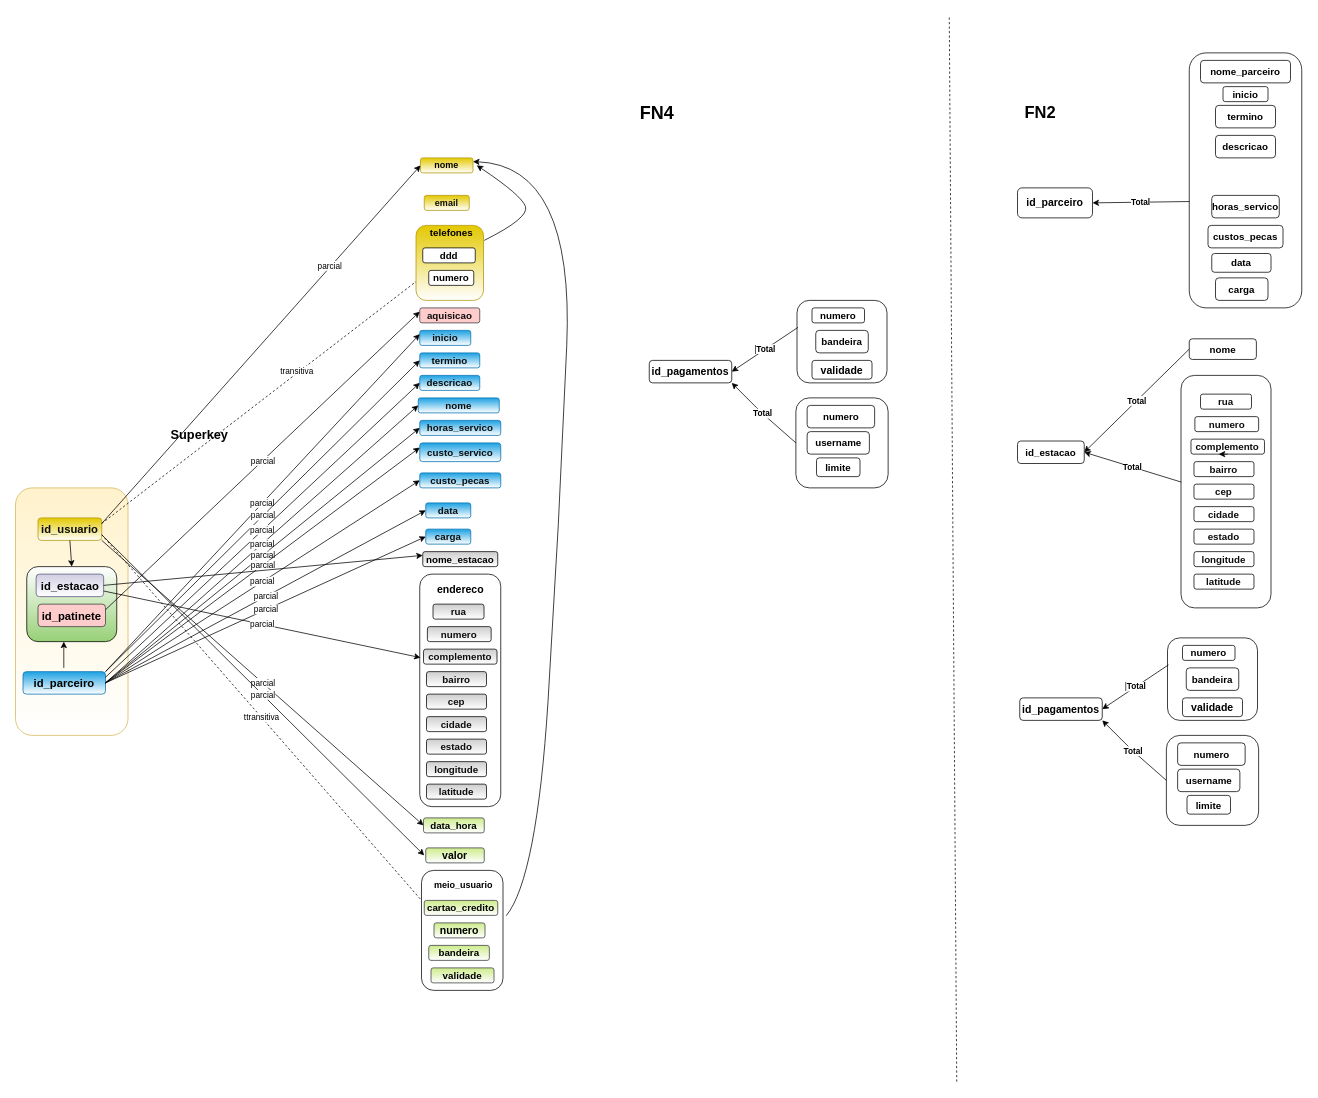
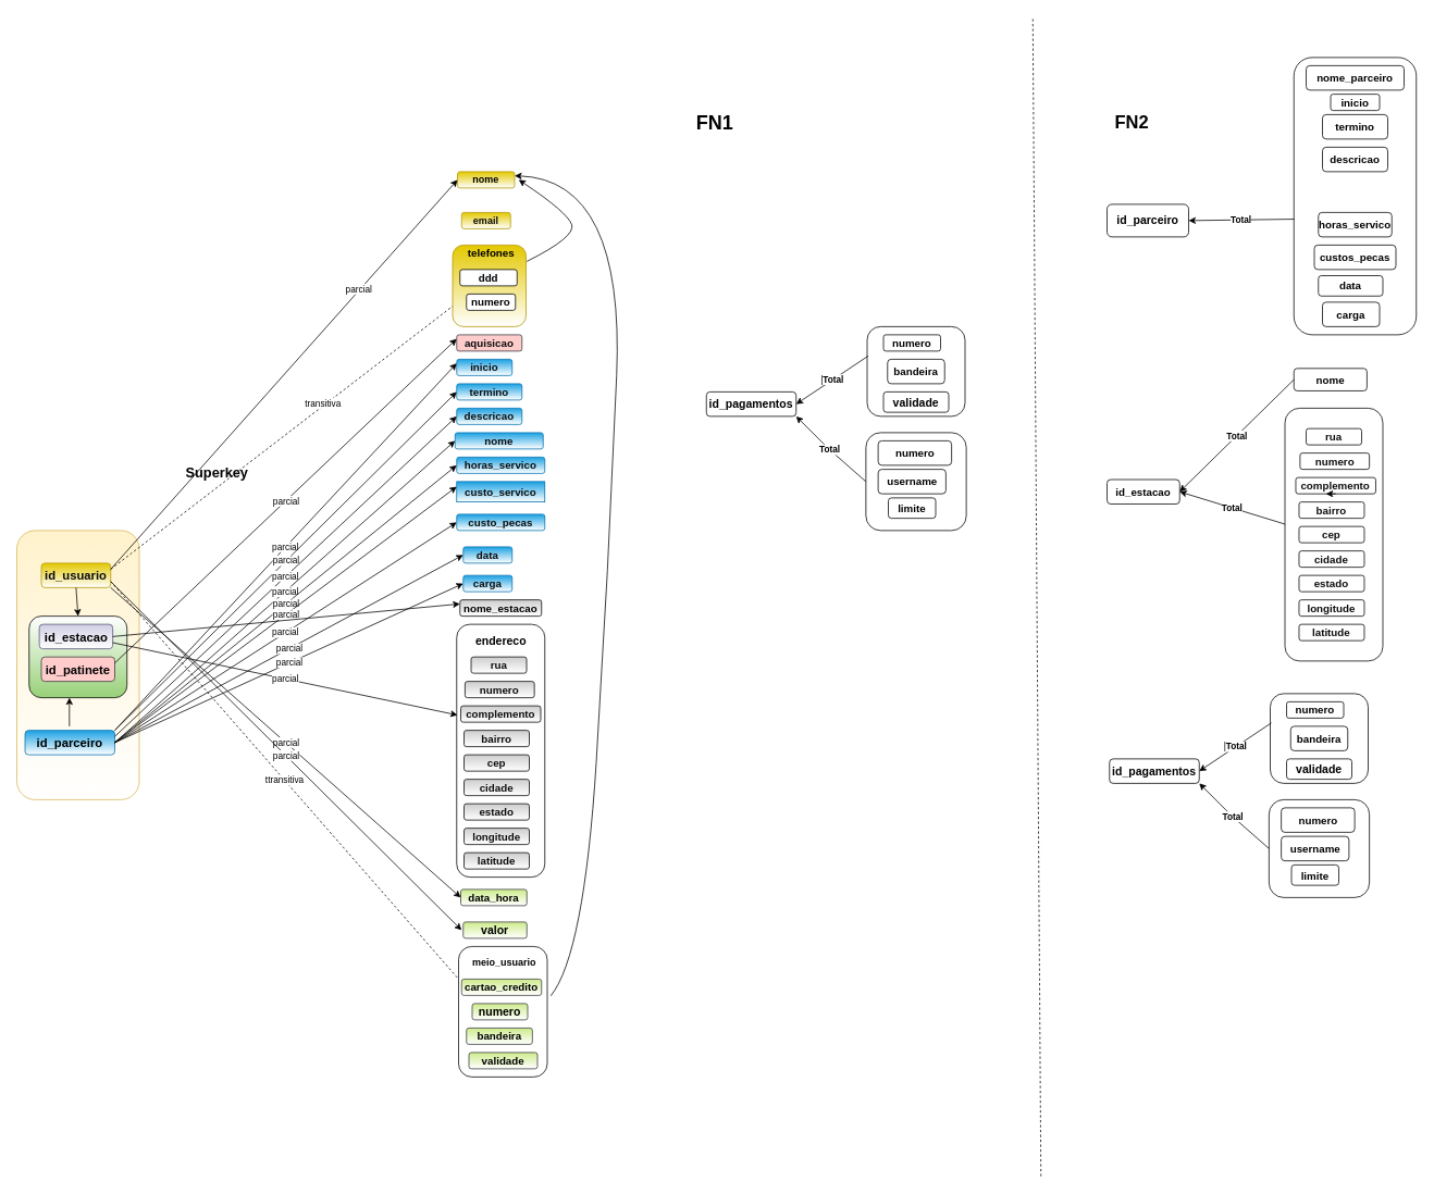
- <mxCell id="78" value="&lt;font size=&quot;1&quot;&gt;&lt;b style=&quot;font-size: 24px&quot;&gt;FN4&lt;/b&gt;&lt;/font&gt;" style="text;html=1;align=center;verticalAlign=middle;resizable=0;points=[];autosize=1;" vertex="1" parent="1"><mxGeometry x="845" y="140" width="60" height="20" as="geometry" /></mxCell>
+ <mxCell id="78" value="&lt;font size=&quot;1&quot;&gt;&lt;b style=&quot;font-size: 24px&quot;&gt;FN1&lt;/b&gt;&lt;/font&gt;" style="text;html=1;align=center;verticalAlign=middle;resizable=0;points=[];autosize=1;" vertex="1" parent="1"><mxGeometry x="845" y="140" width="60" height="20" as="geometry" /></mxCell>
- <mxCell id="21" value="&lt;b&gt;&lt;font style=&quot;font-size: 13px&quot; color=&quot;#0d0d0d&quot;&gt;custo_servico&lt;/font&gt;&lt;/b&gt;" style="rounded=1;whiteSpace=wrap;html=1;fillColor=#1ba1e2;strokeColor=#006EAF;fontColor=#ffffff;gradientColor=#ffffff;" vertex="1" parent="1"><mxGeometry x="559" y="590" width="108" height="25" as="geometry" /></mxCell>
+ <mxCell id="21" value="&lt;b&gt;&lt;font style=&quot;font-size: 13px&quot; color=&quot;#0d0d0d&quot;&gt;custo_servico&lt;/font&gt;&lt;/b&gt;" style="whiteSpace=wrap;html=1;fillColor=#1ba1e2;strokeColor=#006EAF;fontColor=#ffffff;gradientColor=#ffffff;rounded=0;" vertex="1" parent="1"><mxGeometry x="559" y="590" width="108" height="25" as="geometry" /></mxCell>
